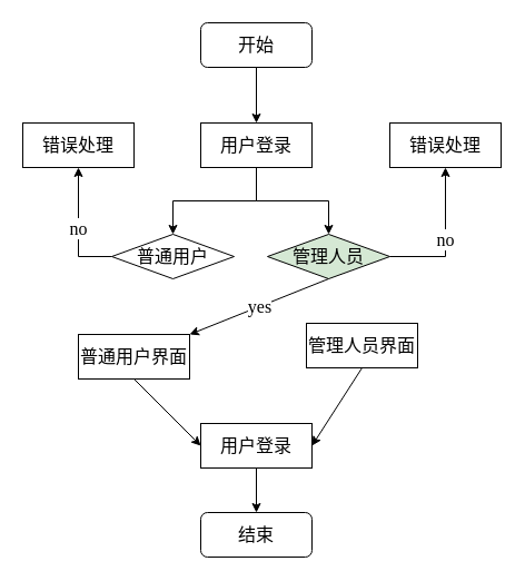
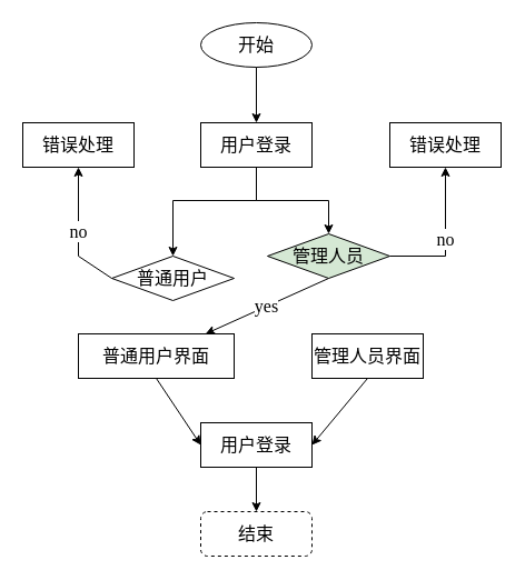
- <mxCell id="2" value="开始" style="rounded=1;whiteSpace=wrap;html=1;fontFamily=Times New Roman;fontSize=16;" parent="1" vertex="1"><mxGeometry x="180" y="20" width="100" height="40" as="geometry" /></mxCell>
+ <mxCell id="2" value="开始" style="ellipse;whiteSpace=wrap;html=1;fontFamily=Times New Roman;fontSize=16;" parent="1" vertex="1"><mxGeometry x="180" y="20" width="100" height="40" as="geometry" /></mxCell>
- <mxCell id="6" value="普通用户" style="rhombus;whiteSpace=wrap;html=1;fontFamily=Times New Roman;fontSize=16;" parent="1" vertex="1"><mxGeometry x="100" y="210" width="110" height="40" as="geometry" /></mxCell>
+ <mxCell id="6" value="普通用户" style="rhombus;whiteSpace=wrap;html=1;fontFamily=Times New Roman;fontSize=16;" parent="1" vertex="1"><mxGeometry x="100" y="230" width="110" height="40" as="geometry" /></mxCell>
- <mxCell id="13" value="管理人员界面" style="rounded=0;whiteSpace=wrap;html=1;fontFamily=Times New Roman;fontSize=16;" parent="1" vertex="1"><mxGeometry x="275" y="290" width="100" height="40" as="geometry" /></mxCell>
+ <mxCell id="13" value="管理人员界面" style="rounded=0;whiteSpace=wrap;html=1;fontFamily=Times New Roman;fontSize=16;" parent="1" vertex="1"><mxGeometry x="280" y="300" width="100" height="40" as="geometry" /></mxCell>
- <mxCell id="12" value="普通用户界面" style="rounded=0;whiteSpace=wrap;html=1;fontFamily=Times New Roman;fontSize=16;" parent="1" vertex="1"><mxGeometry x="70" y="300" width="100" height="40" as="geometry" /></mxCell>
+ <mxCell id="12" value="普通用户界面" style="rounded=0;whiteSpace=wrap;html=1;fontFamily=Times New Roman;fontSize=16;" parent="1" vertex="1"><mxGeometry x="70" y="300" width="140" height="40" as="geometry" /></mxCell>
- <mxCell id="18" value="结束" style="rounded=1;whiteSpace=wrap;html=1;fontFamily=Times New Roman;fontSize=16;" parent="1" vertex="1"><mxGeometry x="180" y="460" width="100" height="40" as="geometry" /></mxCell>
+ <mxCell id="18" value="结束" style="rounded=1;whiteSpace=wrap;html=1;fontFamily=Times New Roman;fontSize=16;dashed=1;" parent="1" vertex="1"><mxGeometry x="180" y="460" width="100" height="40" as="geometry" /></mxCell>
